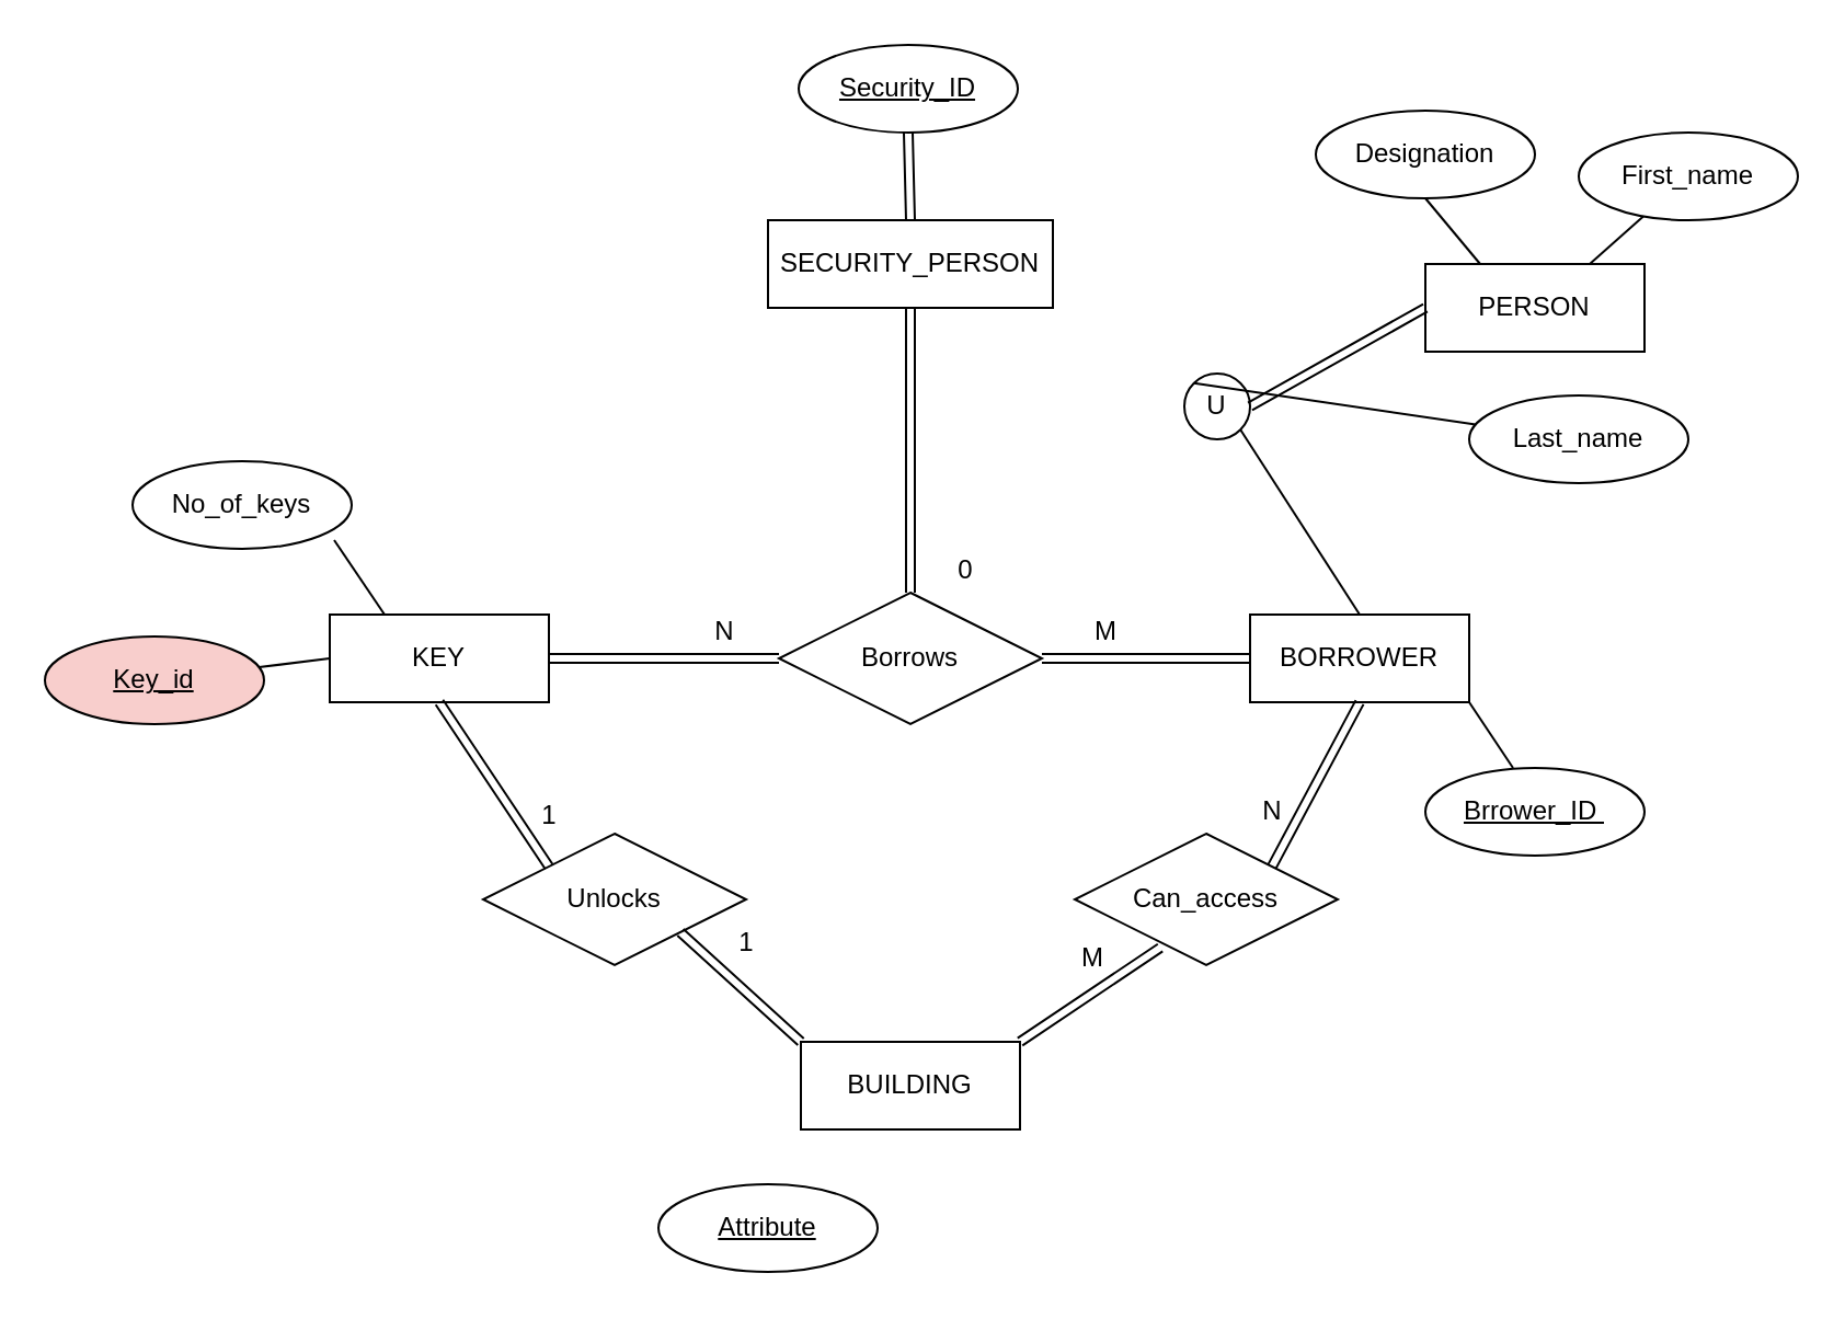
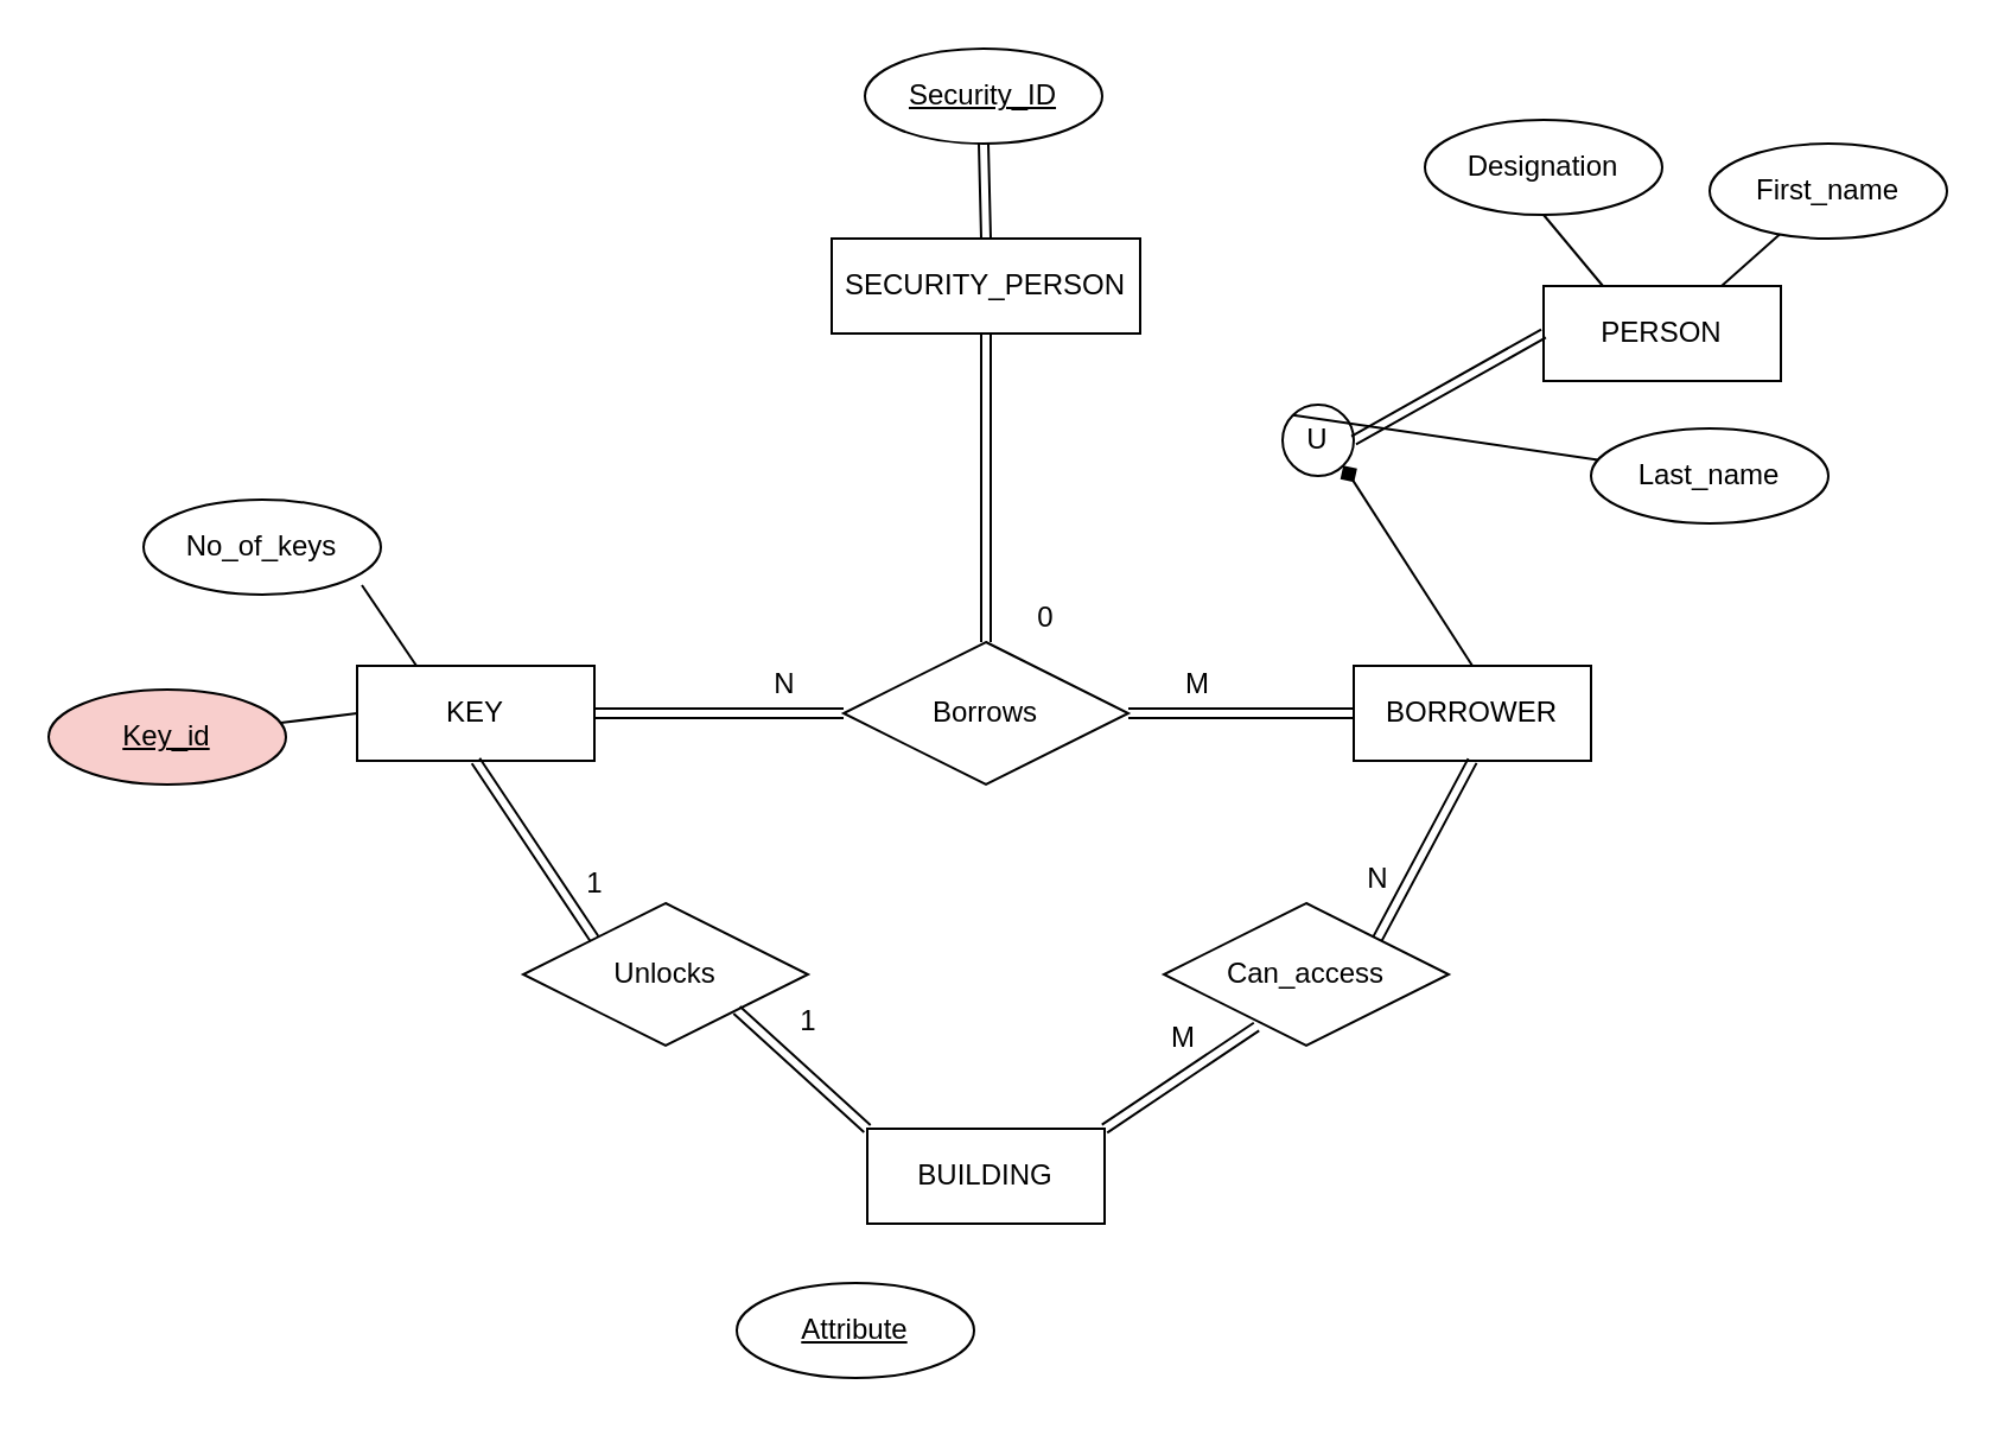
- <mxCell id="27" value="" style="endArrow=none;html=1;entryX=1;entryY=1;entryDx=0;entryDy=0;exitX=0.5;exitY=0;exitDx=0;exitDy=0;" edge="1" parent="1" source="3" target="9"><mxGeometry width="50" height="50" relative="1" as="geometry"><mxPoint x="390" y="320" as="sourcePoint" /><mxPoint x="440" y="270" as="targetPoint" /></mxGeometry></mxCell>
+ <mxCell id="27" value="" style="endArrow=diamond;html=1;entryX=1;entryY=1;entryDx=0;entryDy=0;exitX=0.5;exitY=0;exitDx=0;exitDy=0;" edge="1" parent="1" source="3" target="9"><mxGeometry width="50" height="50" relative="1" as="geometry"><mxPoint x="390" y="320" as="sourcePoint" /><mxPoint x="440" y="270" as="targetPoint" /></mxGeometry></mxCell>
- <mxCell id="41" value="" style="endArrow=none;html=1;entryX=1;entryY=1;entryDx=0;entryDy=0;exitX=0.4;exitY=0;exitDx=0;exitDy=0;exitPerimeter=0;" edge="1" parent="1" source="34" target="3"><mxGeometry width="50" height="50" relative="1" as="geometry"><mxPoint x="390" y="370" as="sourcePoint" /><mxPoint x="440" y="320" as="targetPoint" /></mxGeometry></mxCell>
- <mxCell id="34" value="Brrower_ID&amp;nbsp;" style="ellipse;whiteSpace=wrap;html=1;align=center;fontStyle=4;" vertex="1" parent="1"><mxGeometry x="650" y="350" width="100" height="40" as="geometry" /></mxCell>
- <mxCell id="35" value="Attribute" style="ellipse;whiteSpace=wrap;html=1;align=center;fontStyle=4;" vertex="1" parent="1"><mxGeometry x="300" y="540" width="100" height="40" as="geometry" /></mxCell>
+ <mxCell id="35" value="Attribute" style="ellipse;whiteSpace=wrap;html=1;align=center;fontStyle=4;" vertex="1" parent="1"><mxGeometry x="310" y="540" width="100" height="40" as="geometry" /></mxCell>
